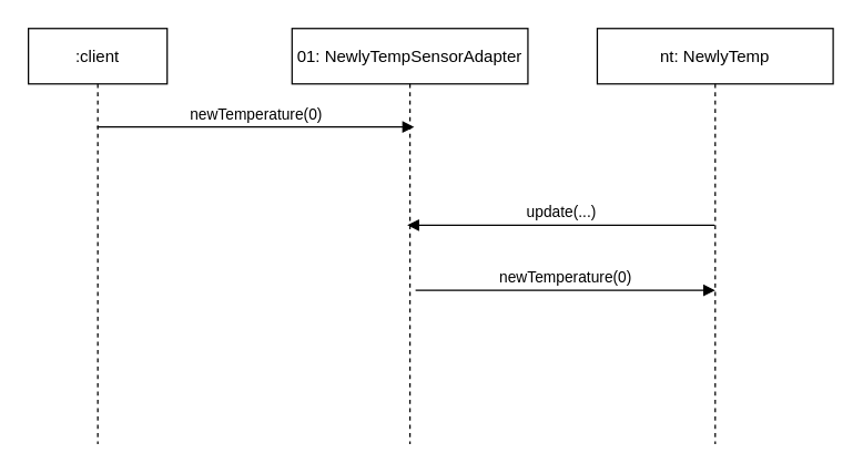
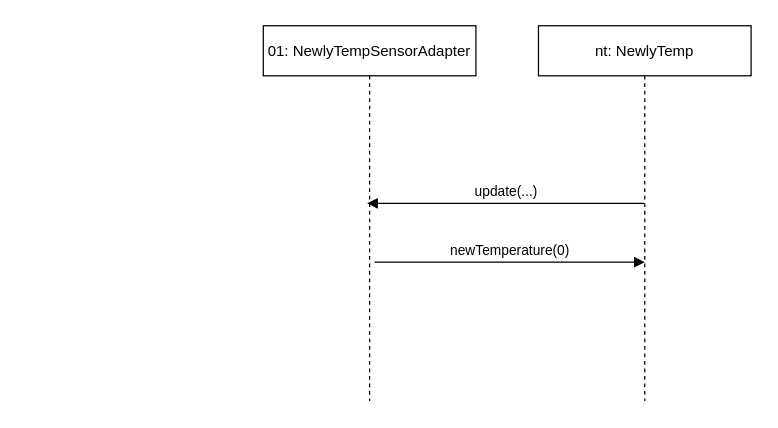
- <mxCell id="5" value="newTemperature(0)" style="html=1;verticalAlign=bottom;endArrow=block;entryX=0.518;entryY=0.237;entryDx=0;entryDy=0;entryPerimeter=0;" edge="1" parent="1" source="2" target="3"><mxGeometry width="80" relative="1" as="geometry"><mxPoint x="304.5" y="220" as="sourcePoint" /><mxPoint x="290" y="220" as="targetPoint" /><Array as="points" /></mxGeometry></mxCell>
- <mxCell id="2" value=":client" style="shape=umlLifeline;perimeter=lifelinePerimeter;container=1;collapsible=0;recursiveResize=0;rounded=0;shadow=0;strokeWidth=1;" parent="1" vertex="1"><mxGeometry x="20" y="20" width="100" height="300" as="geometry" /></mxCell>
